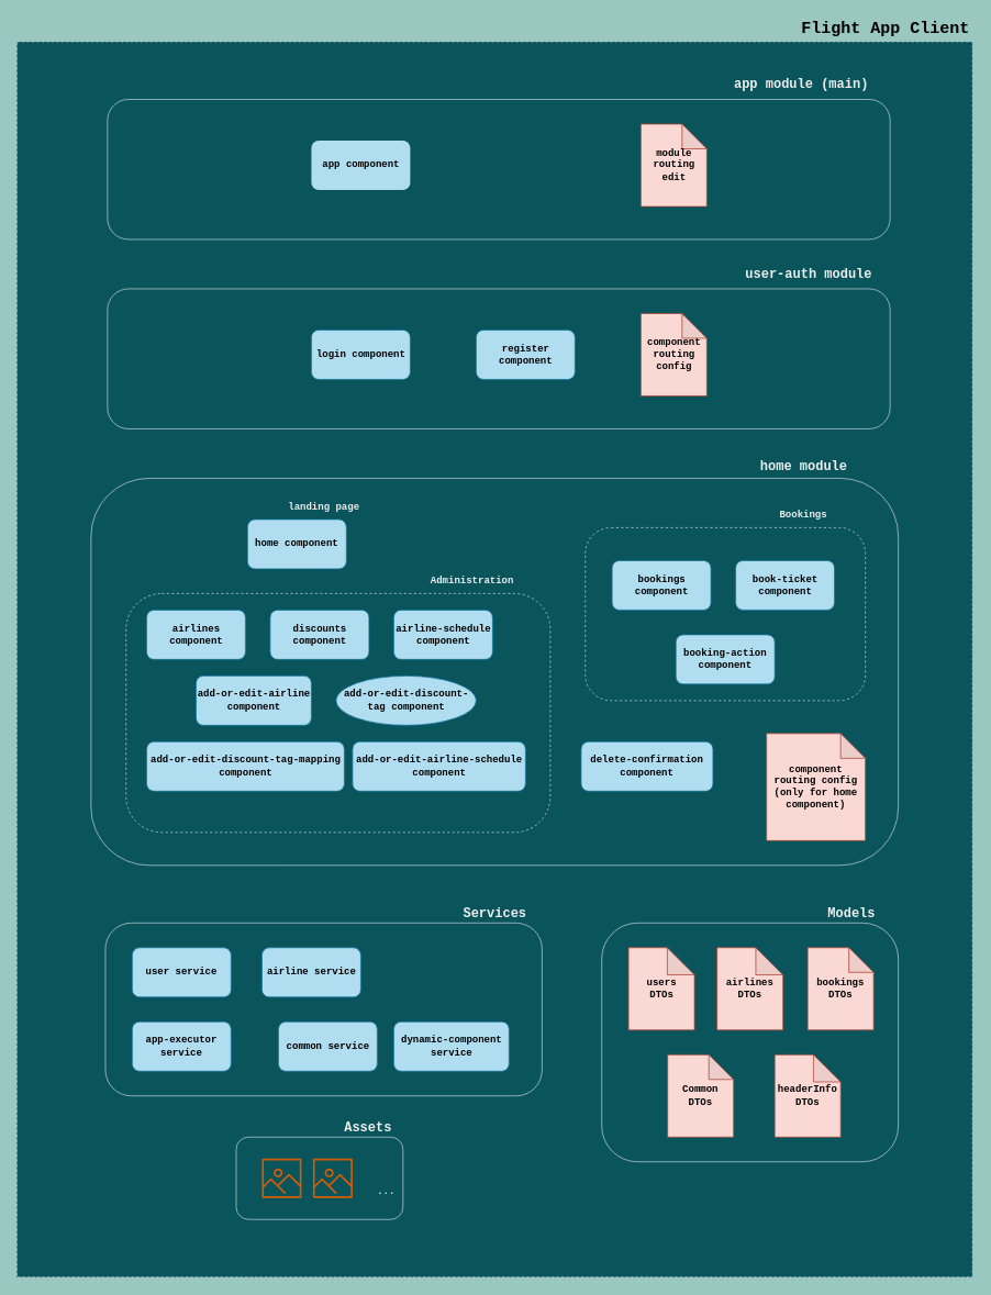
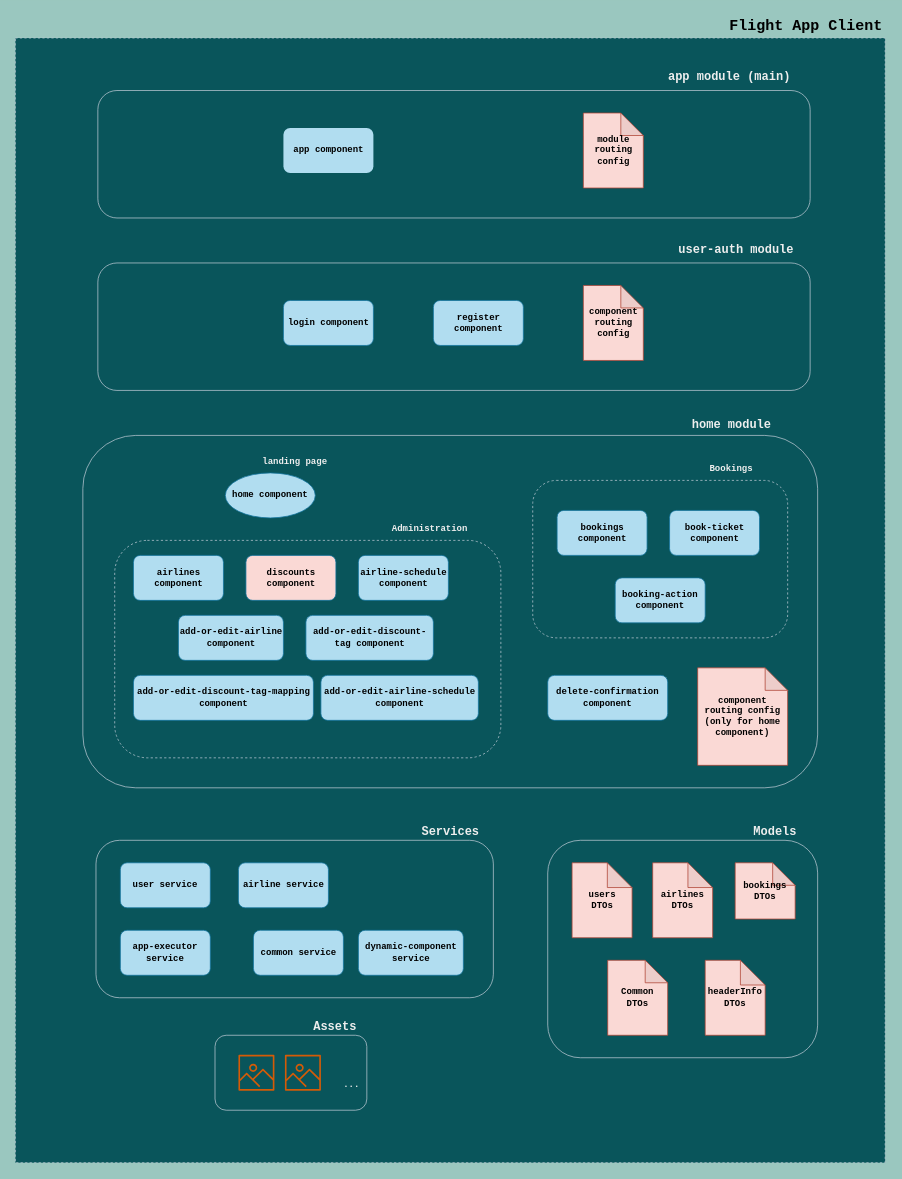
- <mxCell id="48" value="module routing edit" style="shape=note;whiteSpace=wrap;html=1;backgroundOutline=1;darkOpacity=0.05;fontFamily=Courier New;fontStyle=1;fillColor=#fad9d5;strokeColor=#ae4132;fontSize=12;" vertex="1" parent="1"><mxGeometry x="777.5" width="80" height="100" as="geometry" y="150" /></mxCell>
+ <mxCell id="48" value="module routing config" style="shape=note;whiteSpace=wrap;html=1;backgroundOutline=1;darkOpacity=0.05;fontFamily=Courier New;fontStyle=1;fillColor=#fad9d5;strokeColor=#ae4132;fontSize=12;" vertex="1" parent="1"><mxGeometry x="777.5" width="80" height="100" as="geometry" y="150" /></mxCell>
- <mxCell id="10" value="home component" style="rounded=1;whiteSpace=wrap;html=1;shadow=0;glass=0;fontFamily=Courier New;fontStyle=1;fillColor=#b1ddf0;strokeColor=#10739e;fontSize=12;fontColor=default;" vertex="1" parent="1"><mxGeometry x="300" y="630" width="120" height="60" as="geometry" /></mxCell>
+ <mxCell id="10" value="home component" style="ellipse;whiteSpace=wrap;html=1;shadow=0;glass=0;fontFamily=Courier New;fontStyle=1;fillColor=#b1ddf0;strokeColor=#10739e;fontSize=12;fontColor=default;" vertex="1" parent="1"><mxGeometry x="300" y="630" width="120" height="60" as="geometry" /></mxCell>
- <mxCell id="13" value="discounts component" style="rounded=1;whiteSpace=wrap;html=1;shadow=0;glass=0;fontFamily=Courier New;fontStyle=1;fillColor=#b1ddf0;strokeColor=#10739e;fontSize=12;fontColor=default;" vertex="1" parent="1"><mxGeometry x="327.5" y="740" width="120" height="60" as="geometry" /></mxCell>
+ <mxCell id="13" value="discounts component" style="rounded=1;whiteSpace=wrap;html=1;shadow=0;glass=0;fontFamily=Courier New;fontStyle=1;fillColor=#fad9d5;strokeColor=#10739e;fontSize=12;fontColor=default;" vertex="1" parent="1"><mxGeometry x="327.5" y="740" width="120" height="60" as="geometry" /></mxCell>
- <mxCell id="16" value="add-or-edit-discount-tag component" style="ellipse;whiteSpace=wrap;html=1;shadow=0;glass=0;fontFamily=Courier New;fontStyle=1;fillColor=#b1ddf0;strokeColor=#10739e;fontSize=12;fontColor=default;" vertex="1" parent="1"><mxGeometry x="407.5" y="820" width="170" height="60" as="geometry" /></mxCell>
+ <mxCell id="16" value="add-or-edit-discount-tag component" style="rounded=1;whiteSpace=wrap;html=1;shadow=0;glass=0;fontFamily=Courier New;fontStyle=1;fillColor=#b1ddf0;strokeColor=#10739e;fontSize=12;fontColor=default;" vertex="1" parent="1"><mxGeometry x="407.5" y="820" width="170" height="60" as="geometry" /></mxCell>
- <mxCell id="24" value="delete-confirmation component" style="rounded=1;whiteSpace=wrap;html=1;shadow=0;glass=0;fontFamily=Courier New;fontStyle=1;fillColor=#b1ddf0;strokeColor=#10739e;fontSize=12;fontColor=default;" vertex="1" parent="1"><mxGeometry x="705" y="900" width="160" height="60" as="geometry" /></mxCell>
+ <mxCell id="24" value="delete-confirmation component" style="rounded=1;whiteSpace=wrap;html=1;shadow=0;glass=0;fontFamily=Courier New;fontStyle=1;fillColor=#b1ddf0;strokeColor=#10739e;fontSize=12;fontColor=default;" vertex="1" parent="1"><mxGeometry x="730" y="900" width="160" height="60" as="geometry" /></mxCell>
- <mxCell id="39" value="bookings DTOs" style="shape=note;whiteSpace=wrap;html=1;backgroundOutline=1;darkOpacity=0.05;rounded=1;shadow=0;glass=0;fontFamily=Courier New;fontStyle=1;fillColor=#fad9d5;strokeColor=#ae4132;fontSize=12;" vertex="1" parent="1"><mxGeometry x="980" y="1150" width="80" height="100" as="geometry" /></mxCell>
+ <mxCell id="39" value="bookings DTOs" style="shape=note;whiteSpace=wrap;html=1;backgroundOutline=1;darkOpacity=0.05;rounded=1;shadow=0;glass=0;fontFamily=Courier New;fontStyle=1;fillColor=#fad9d5;strokeColor=#ae4132;fontSize=12;" vertex="1" parent="1"><mxGeometry x="980" y="1150" width="80" height="75" as="geometry" /></mxCell>
